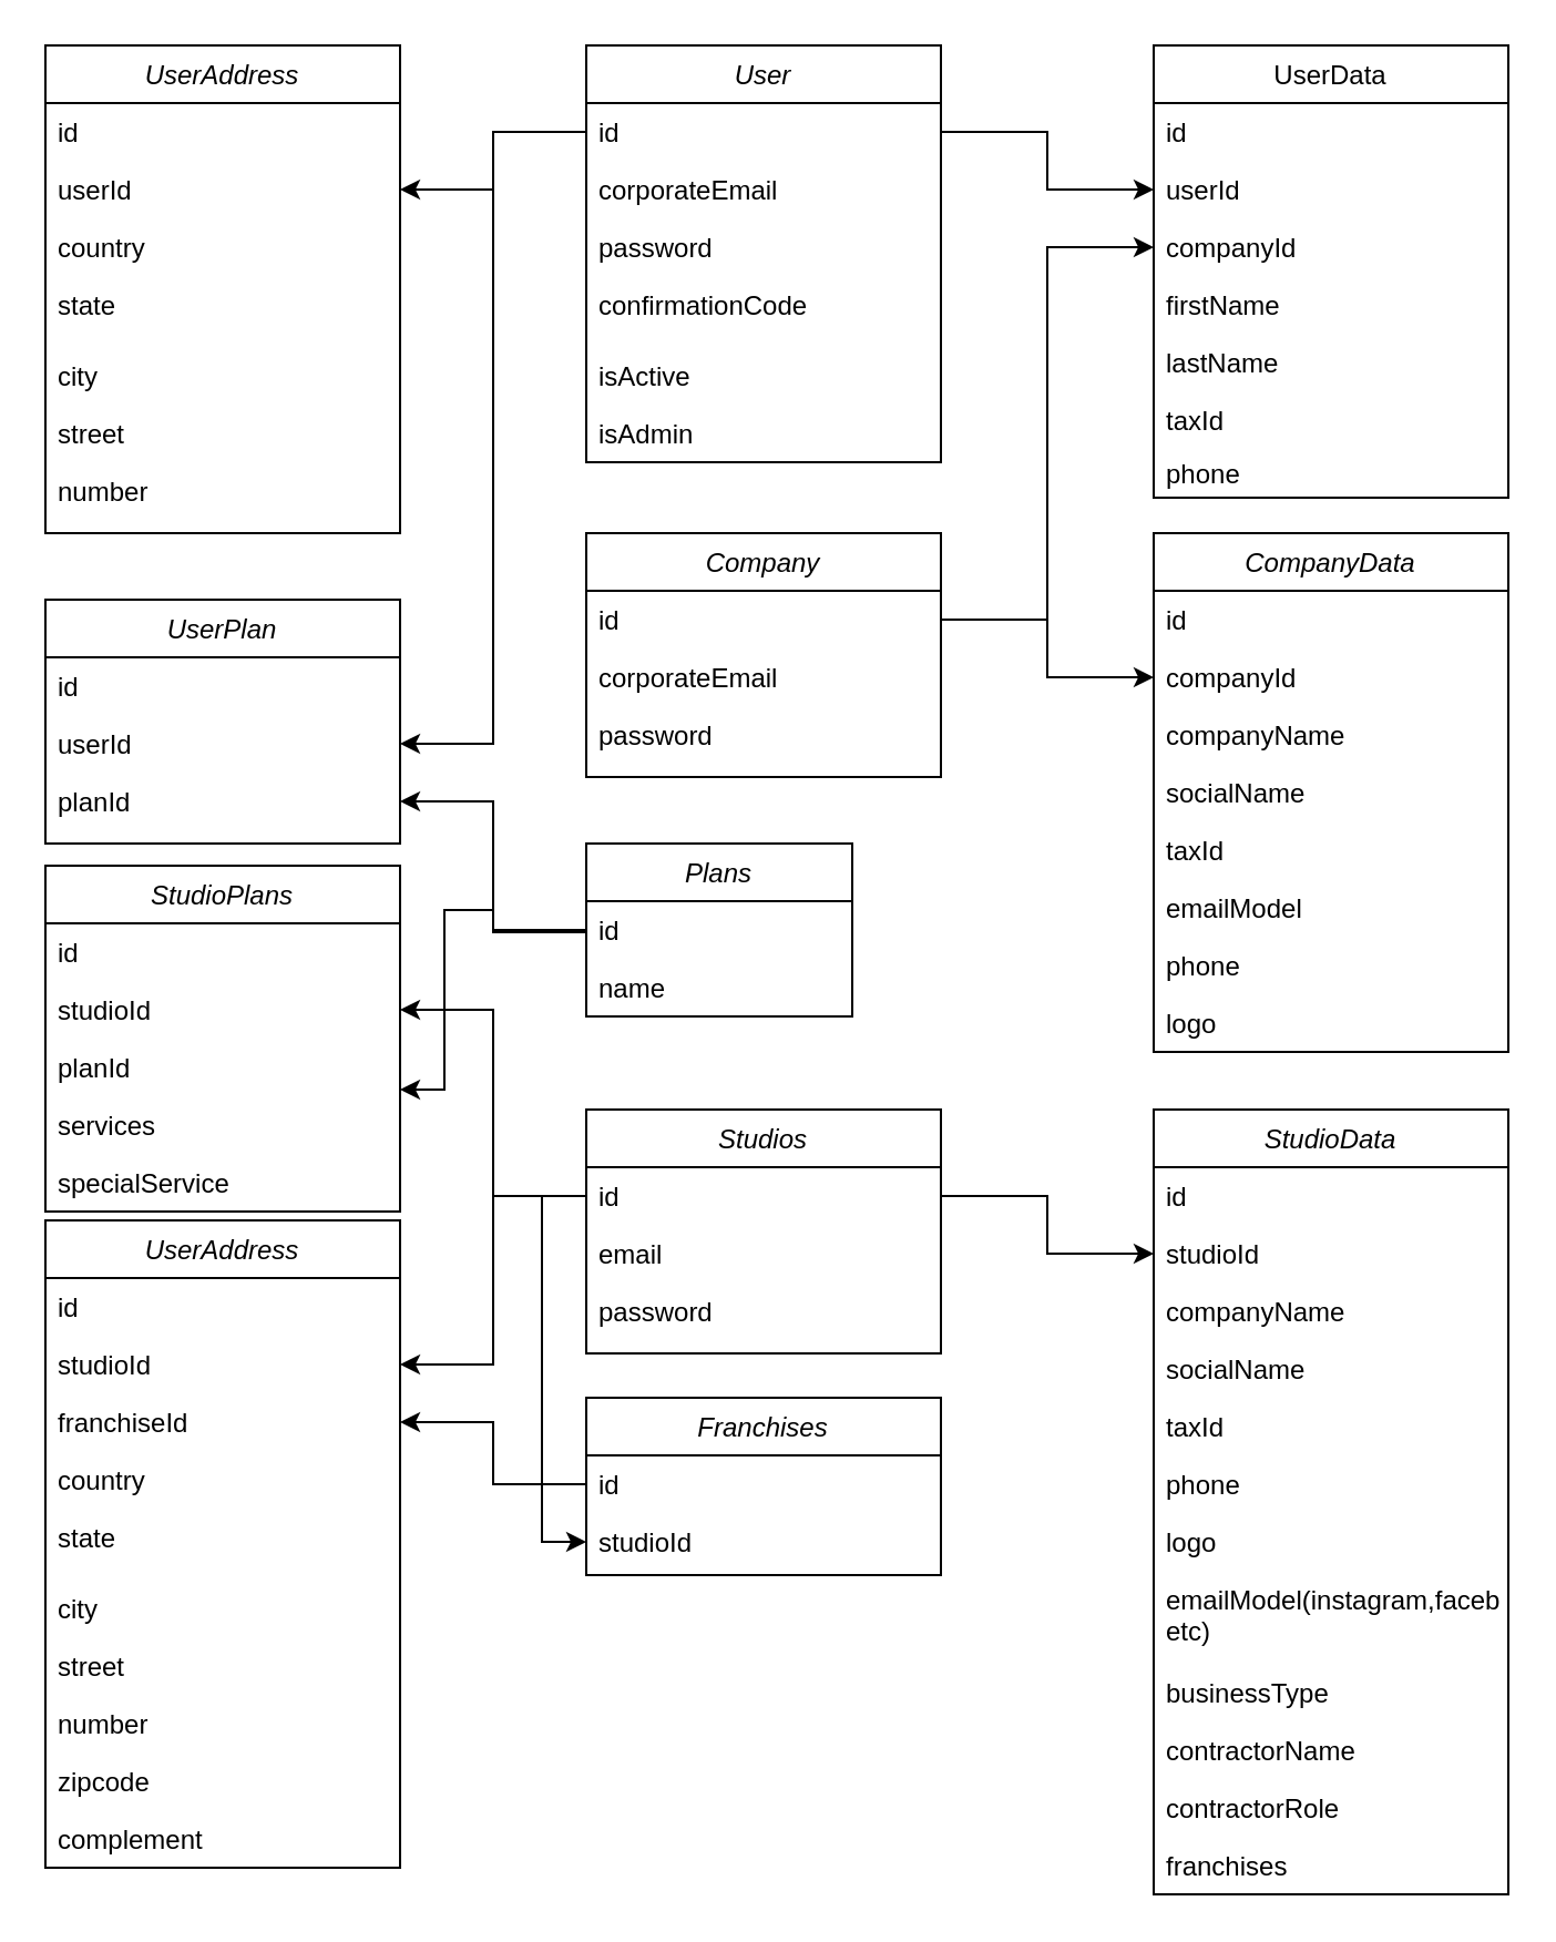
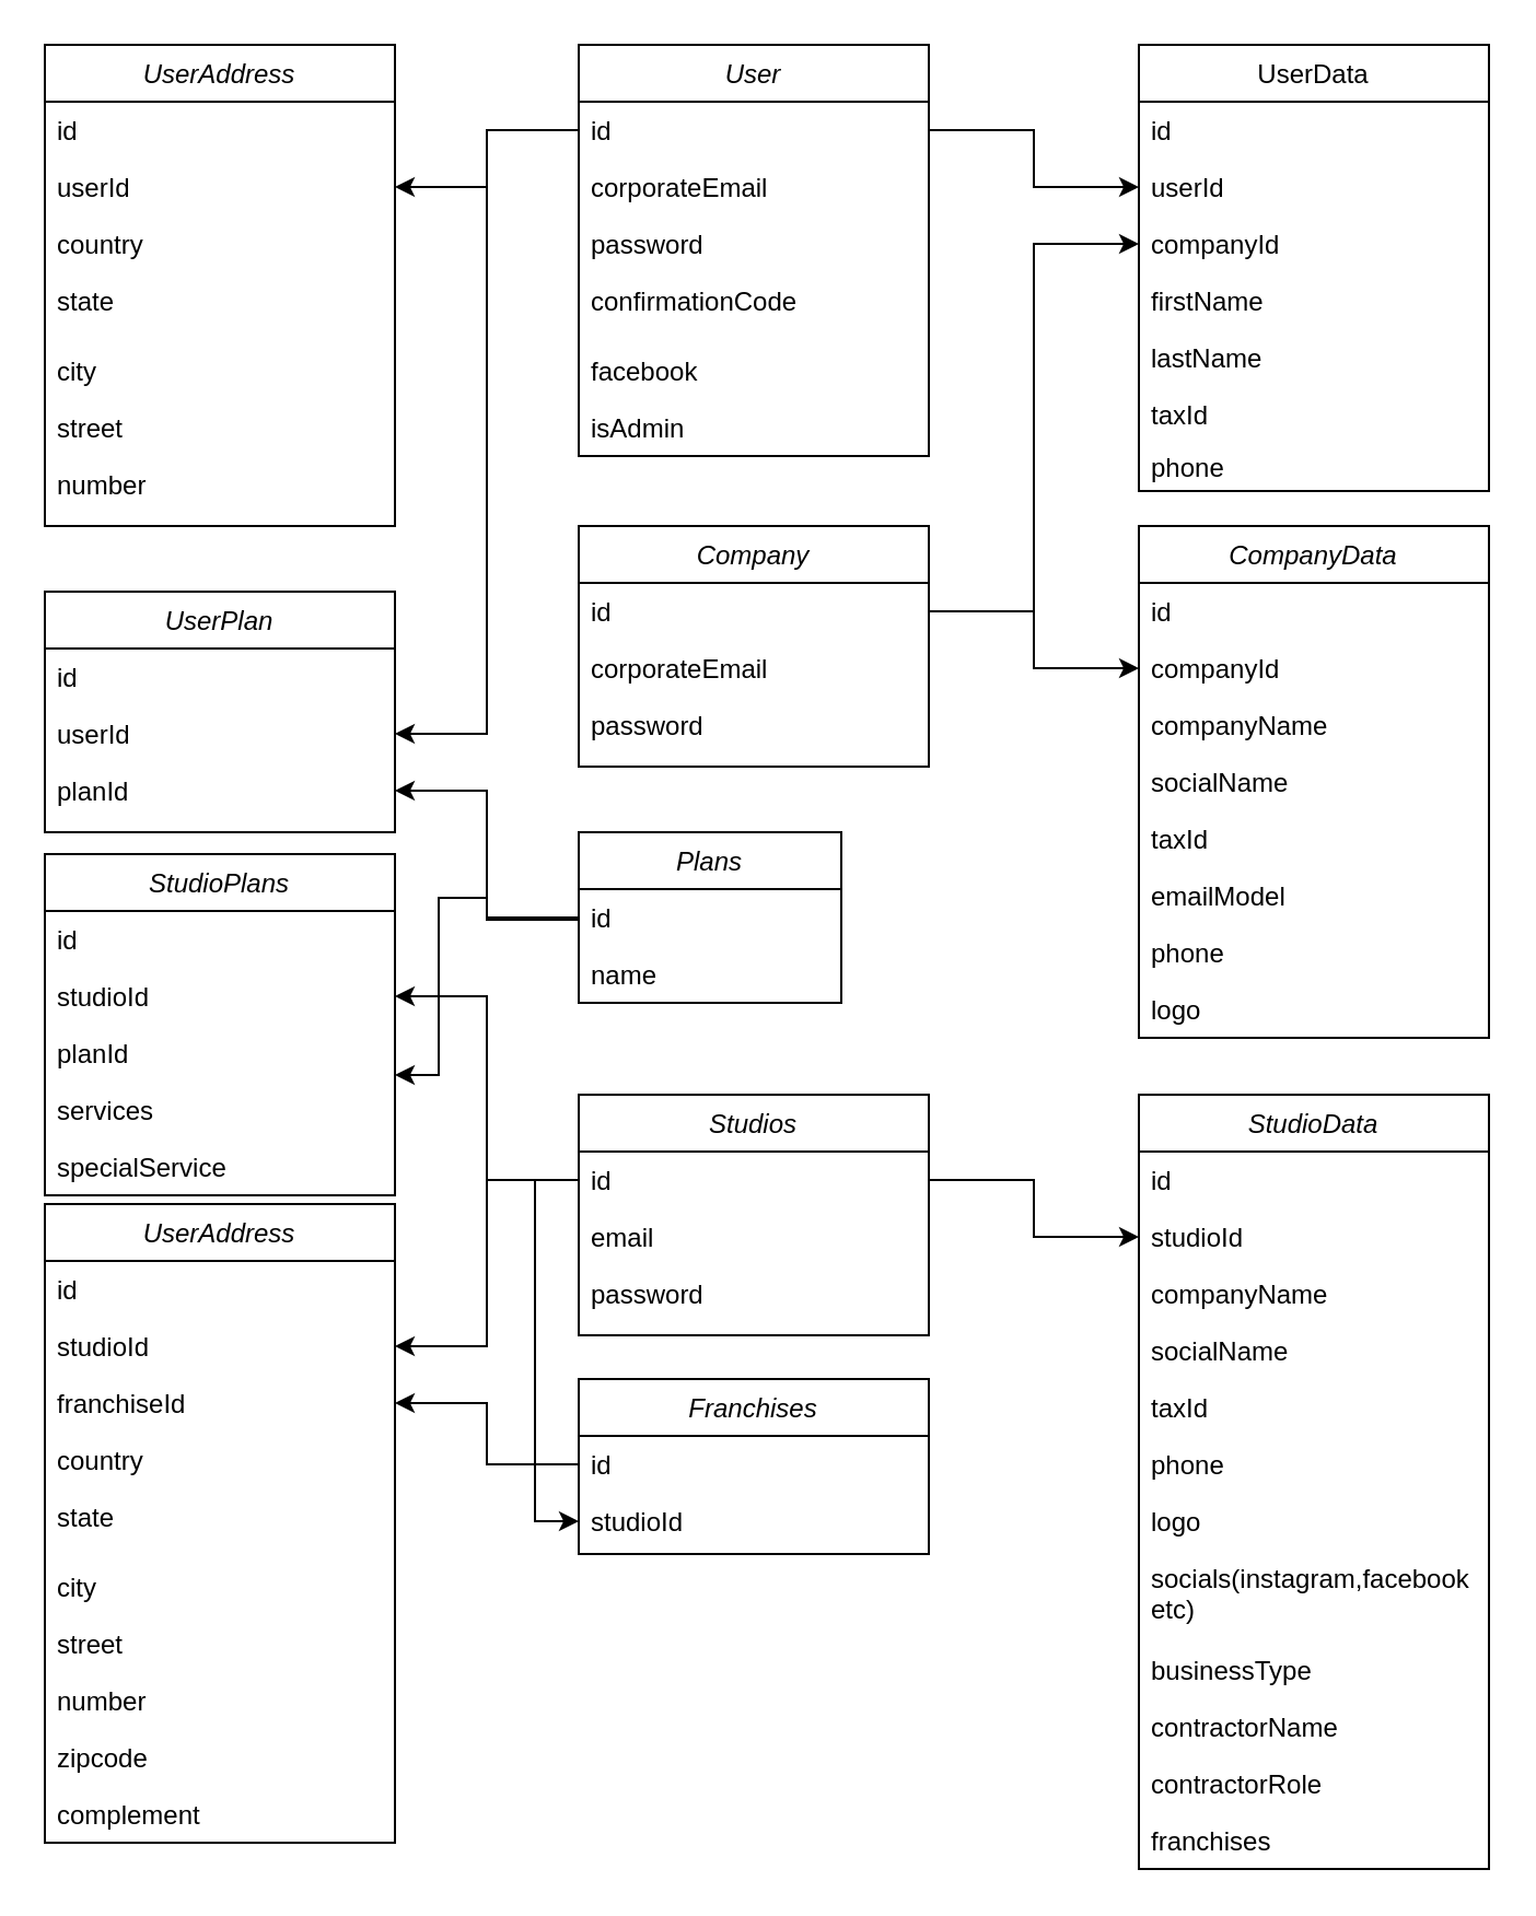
- <mxCell id="7" value="isActive" style="text;align=left;verticalAlign=top;spacingLeft=4;spacingRight=4;overflow=hidden;rotatable=0;points=[[0,0.5],[1,0.5]];portConstraint=eastwest;" parent="2" vertex="1"><mxGeometry y="136" width="160" height="26" as="geometry" /></mxCell>
+ <mxCell id="7" value="facebook" style="text;align=left;verticalAlign=top;spacingLeft=4;spacingRight=4;overflow=hidden;rotatable=0;points=[[0,0.5],[1,0.5]];portConstraint=eastwest;" parent="2" vertex="1"><mxGeometry y="136" width="160" height="26" as="geometry" /></mxCell>
- <mxCell id="63" value="emailModel(instagram,facebook&#10;etc)" style="text;align=left;verticalAlign=top;spacingLeft=4;spacingRight=4;overflow=hidden;rotatable=0;points=[[0,0.5],[1,0.5]];portConstraint=eastwest;rounded=0;shadow=0;html=0;" vertex="1" parent="55"><mxGeometry y="208" width="160" height="42" as="geometry" /></mxCell>
+ <mxCell id="63" value="socials(instagram,facebook&#10;etc)" style="text;align=left;verticalAlign=top;spacingLeft=4;spacingRight=4;overflow=hidden;rotatable=0;points=[[0,0.5],[1,0.5]];portConstraint=eastwest;rounded=0;shadow=0;html=0;" vertex="1" parent="55"><mxGeometry y="208" width="160" height="42" as="geometry" /></mxCell>
